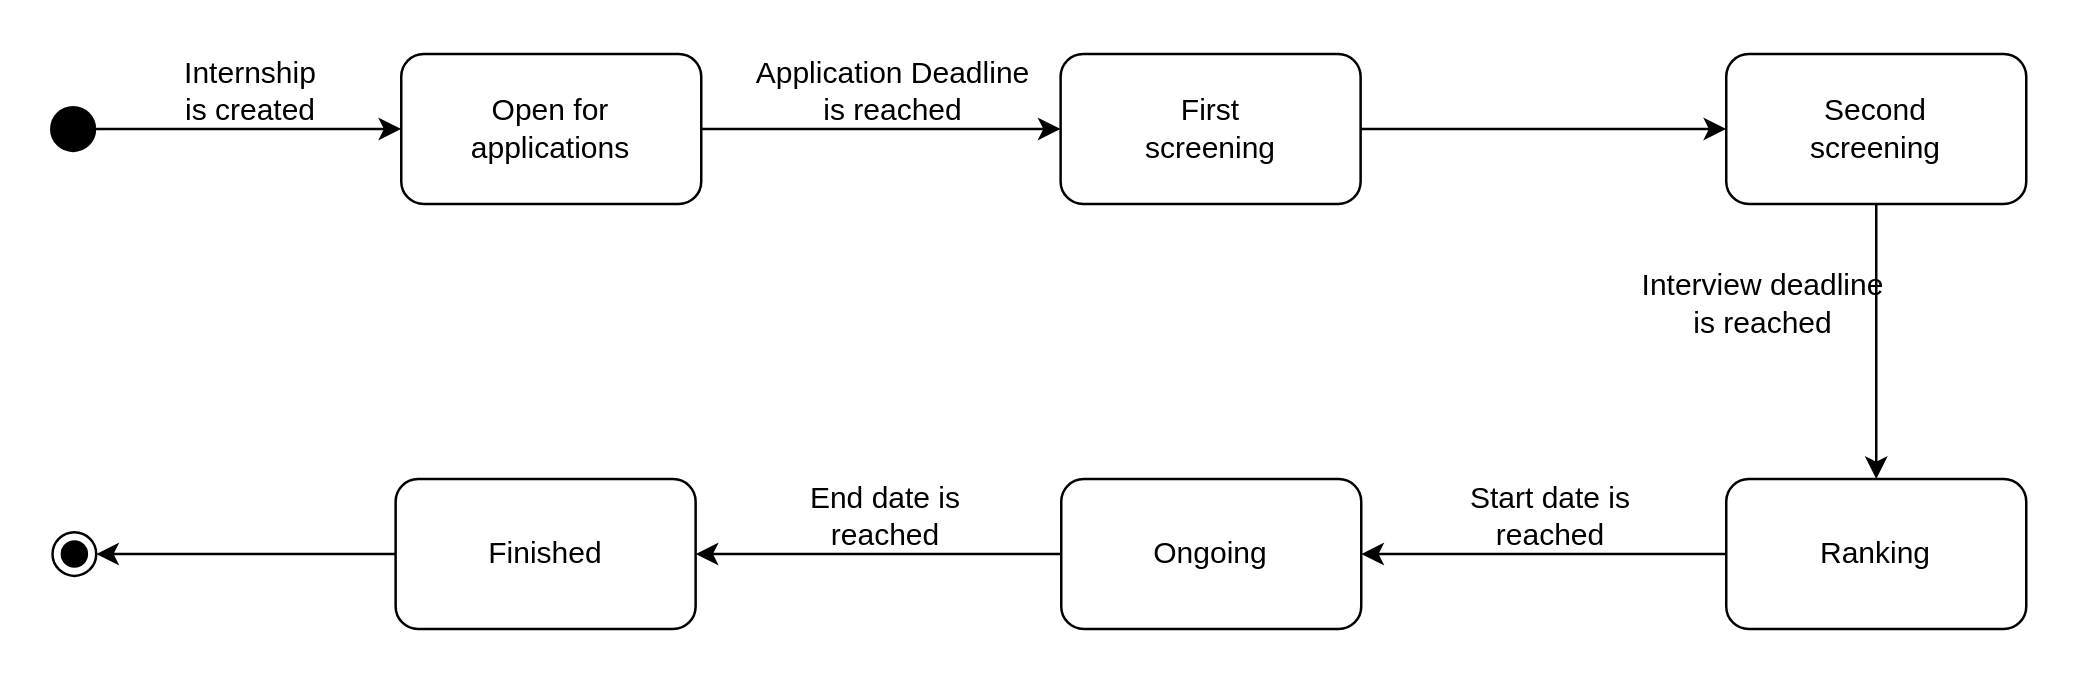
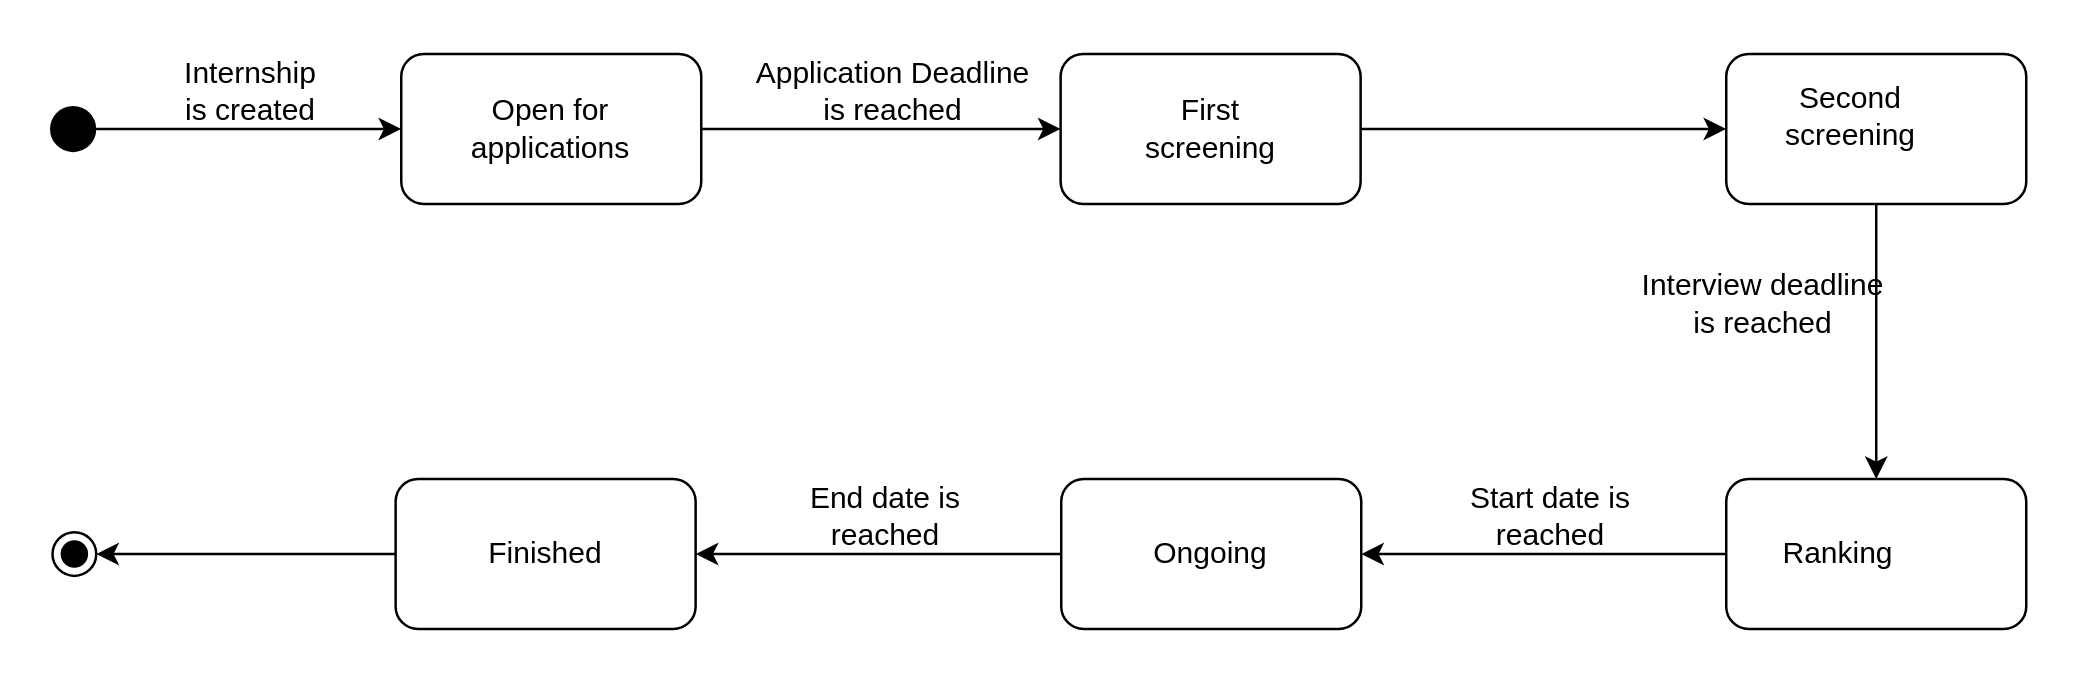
- <mxCell id="24" value="Second screening" style="text;html=1;align=center;verticalAlign=middle;whiteSpace=wrap;rounded=0;" parent="1" vertex="1"><mxGeometry x="715" y="36" width="70" height="30" as="geometry" /></mxCell>
+ <mxCell id="24" value="Second screening" style="text;html=1;align=center;verticalAlign=middle;whiteSpace=wrap;rounded=0;" parent="1" vertex="1"><mxGeometry x="705" y="31" width="70" height="30" as="geometry" /></mxCell>
- <mxCell id="27" value="Ranking" style="text;html=1;align=center;verticalAlign=middle;whiteSpace=wrap;rounded=0;" vertex="1" parent="1"><mxGeometry x="715" y="206" width="70" height="30" as="geometry" /></mxCell>
+ <mxCell id="27" value="Ranking" style="text;html=1;align=center;verticalAlign=middle;whiteSpace=wrap;rounded=0;" vertex="1" parent="1"><mxGeometry x="700" y="206" width="70" height="30" as="geometry" /></mxCell>
